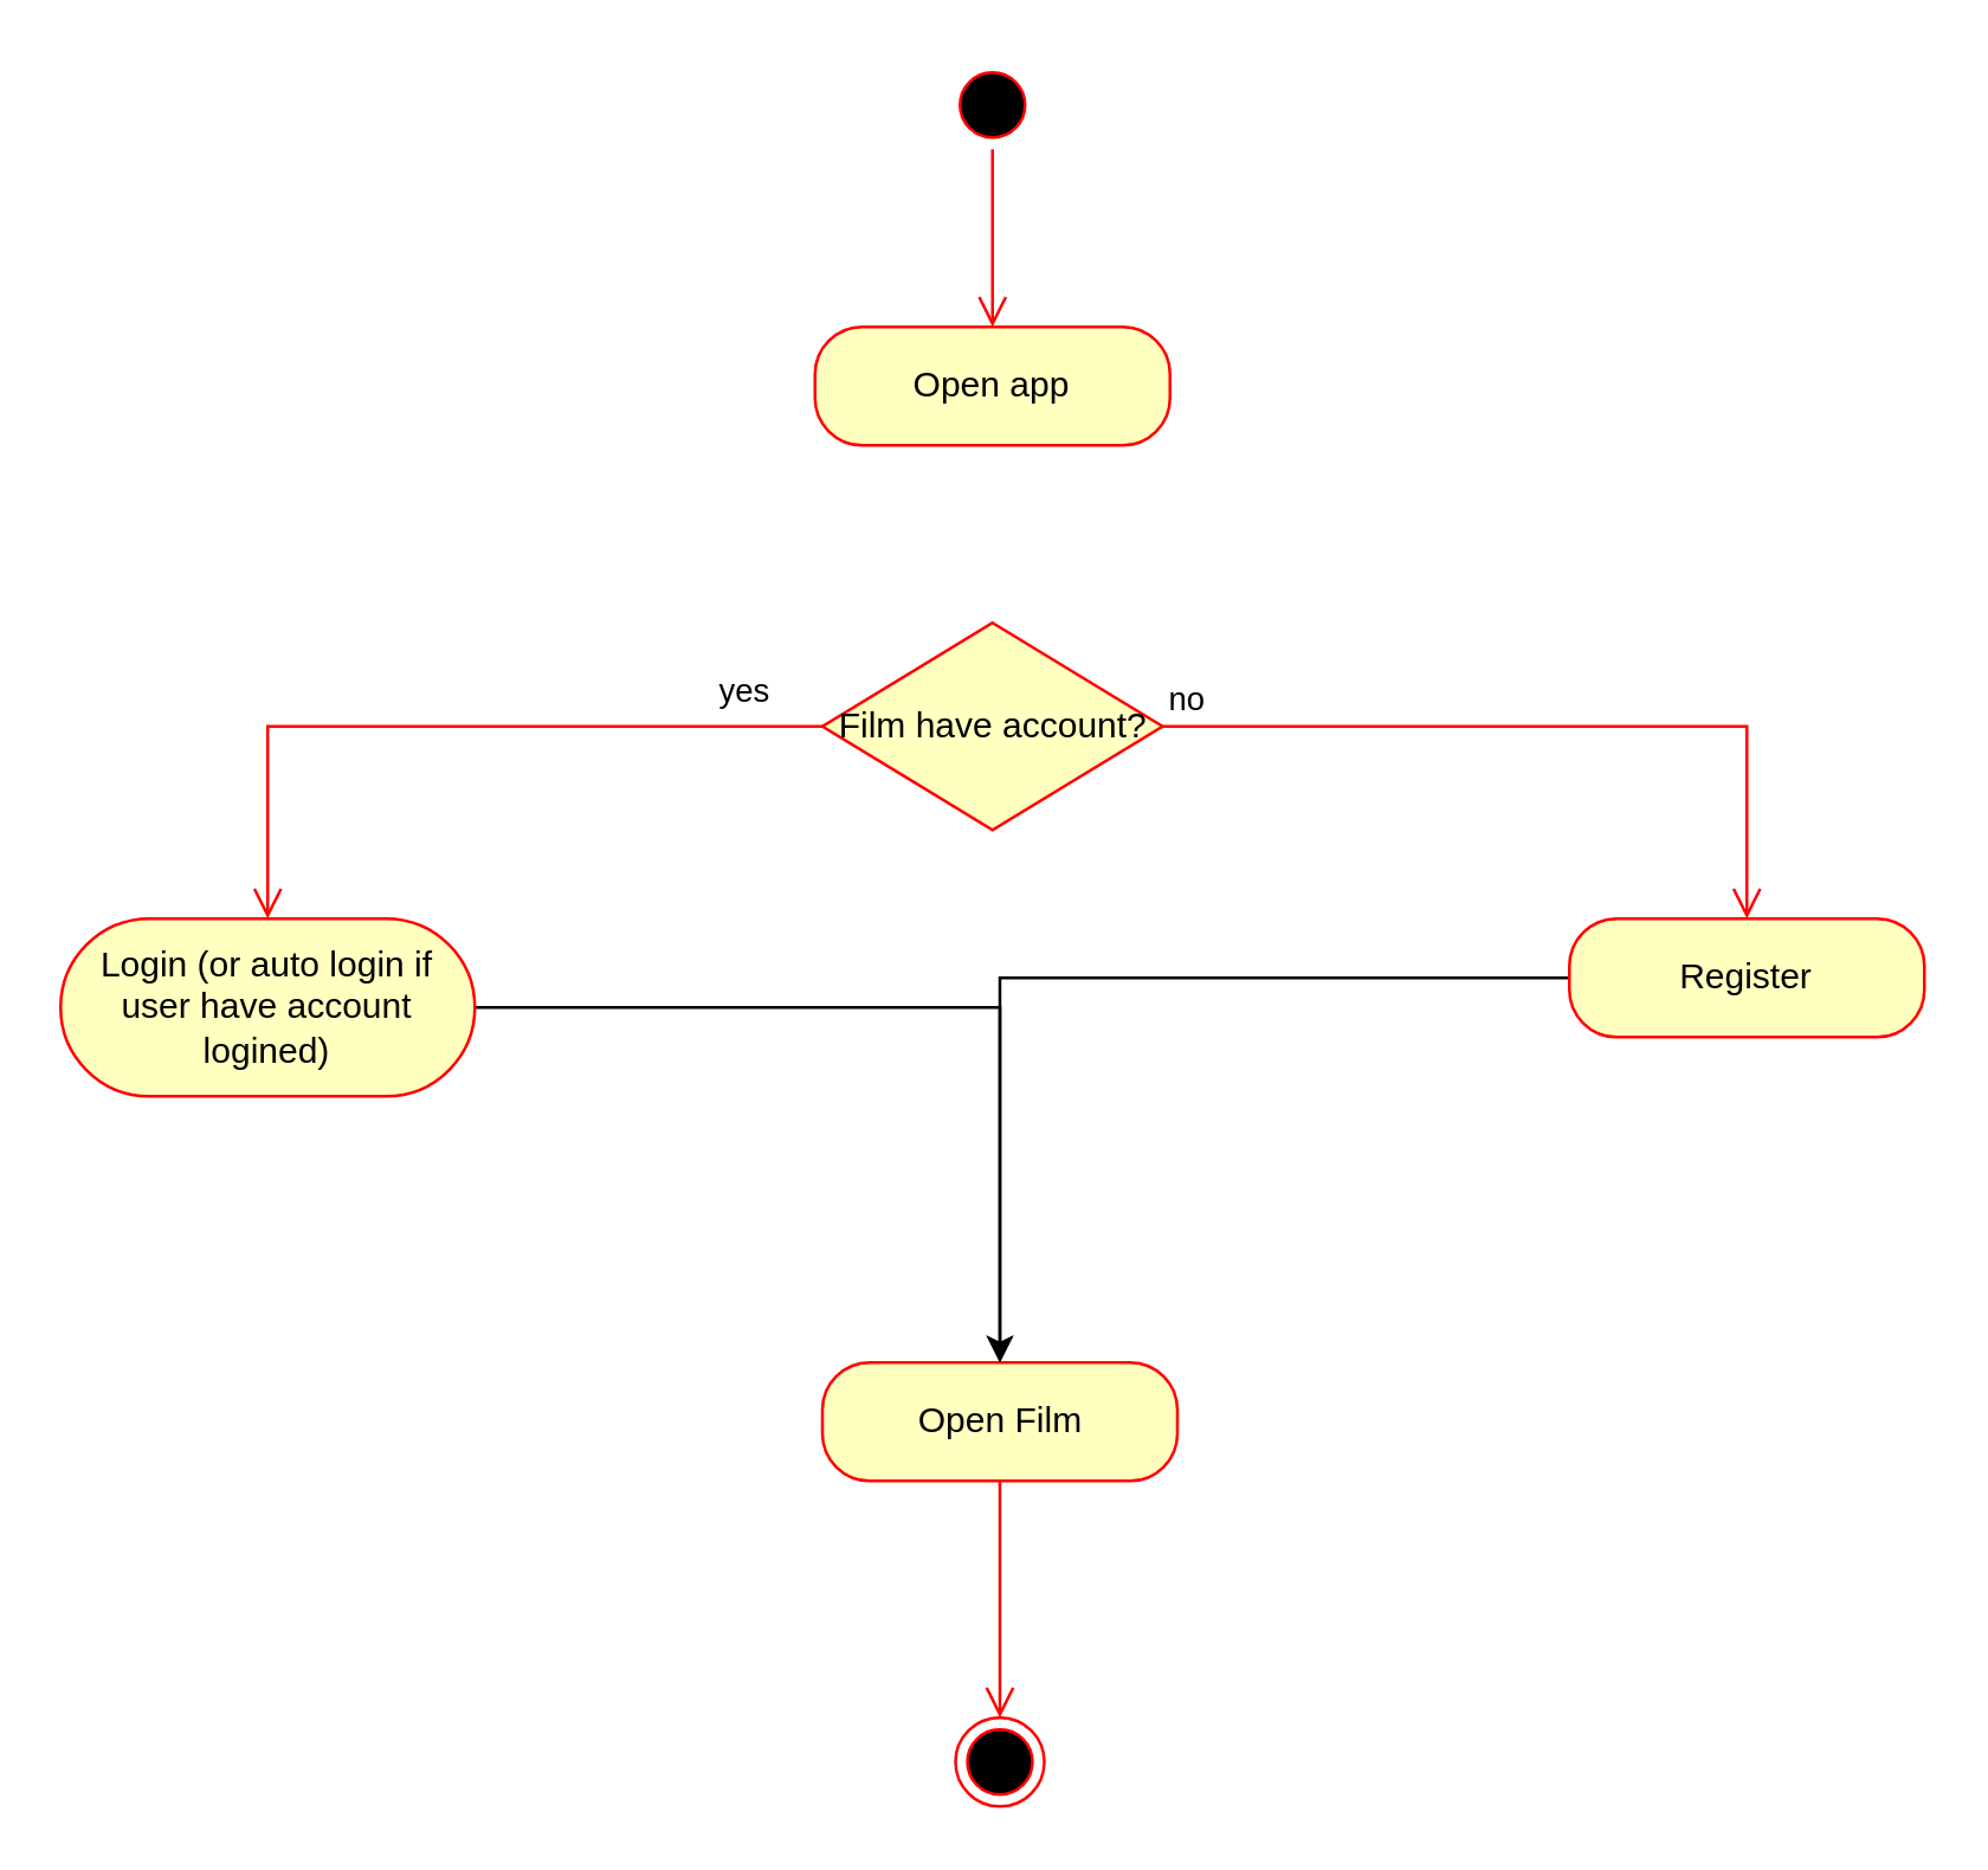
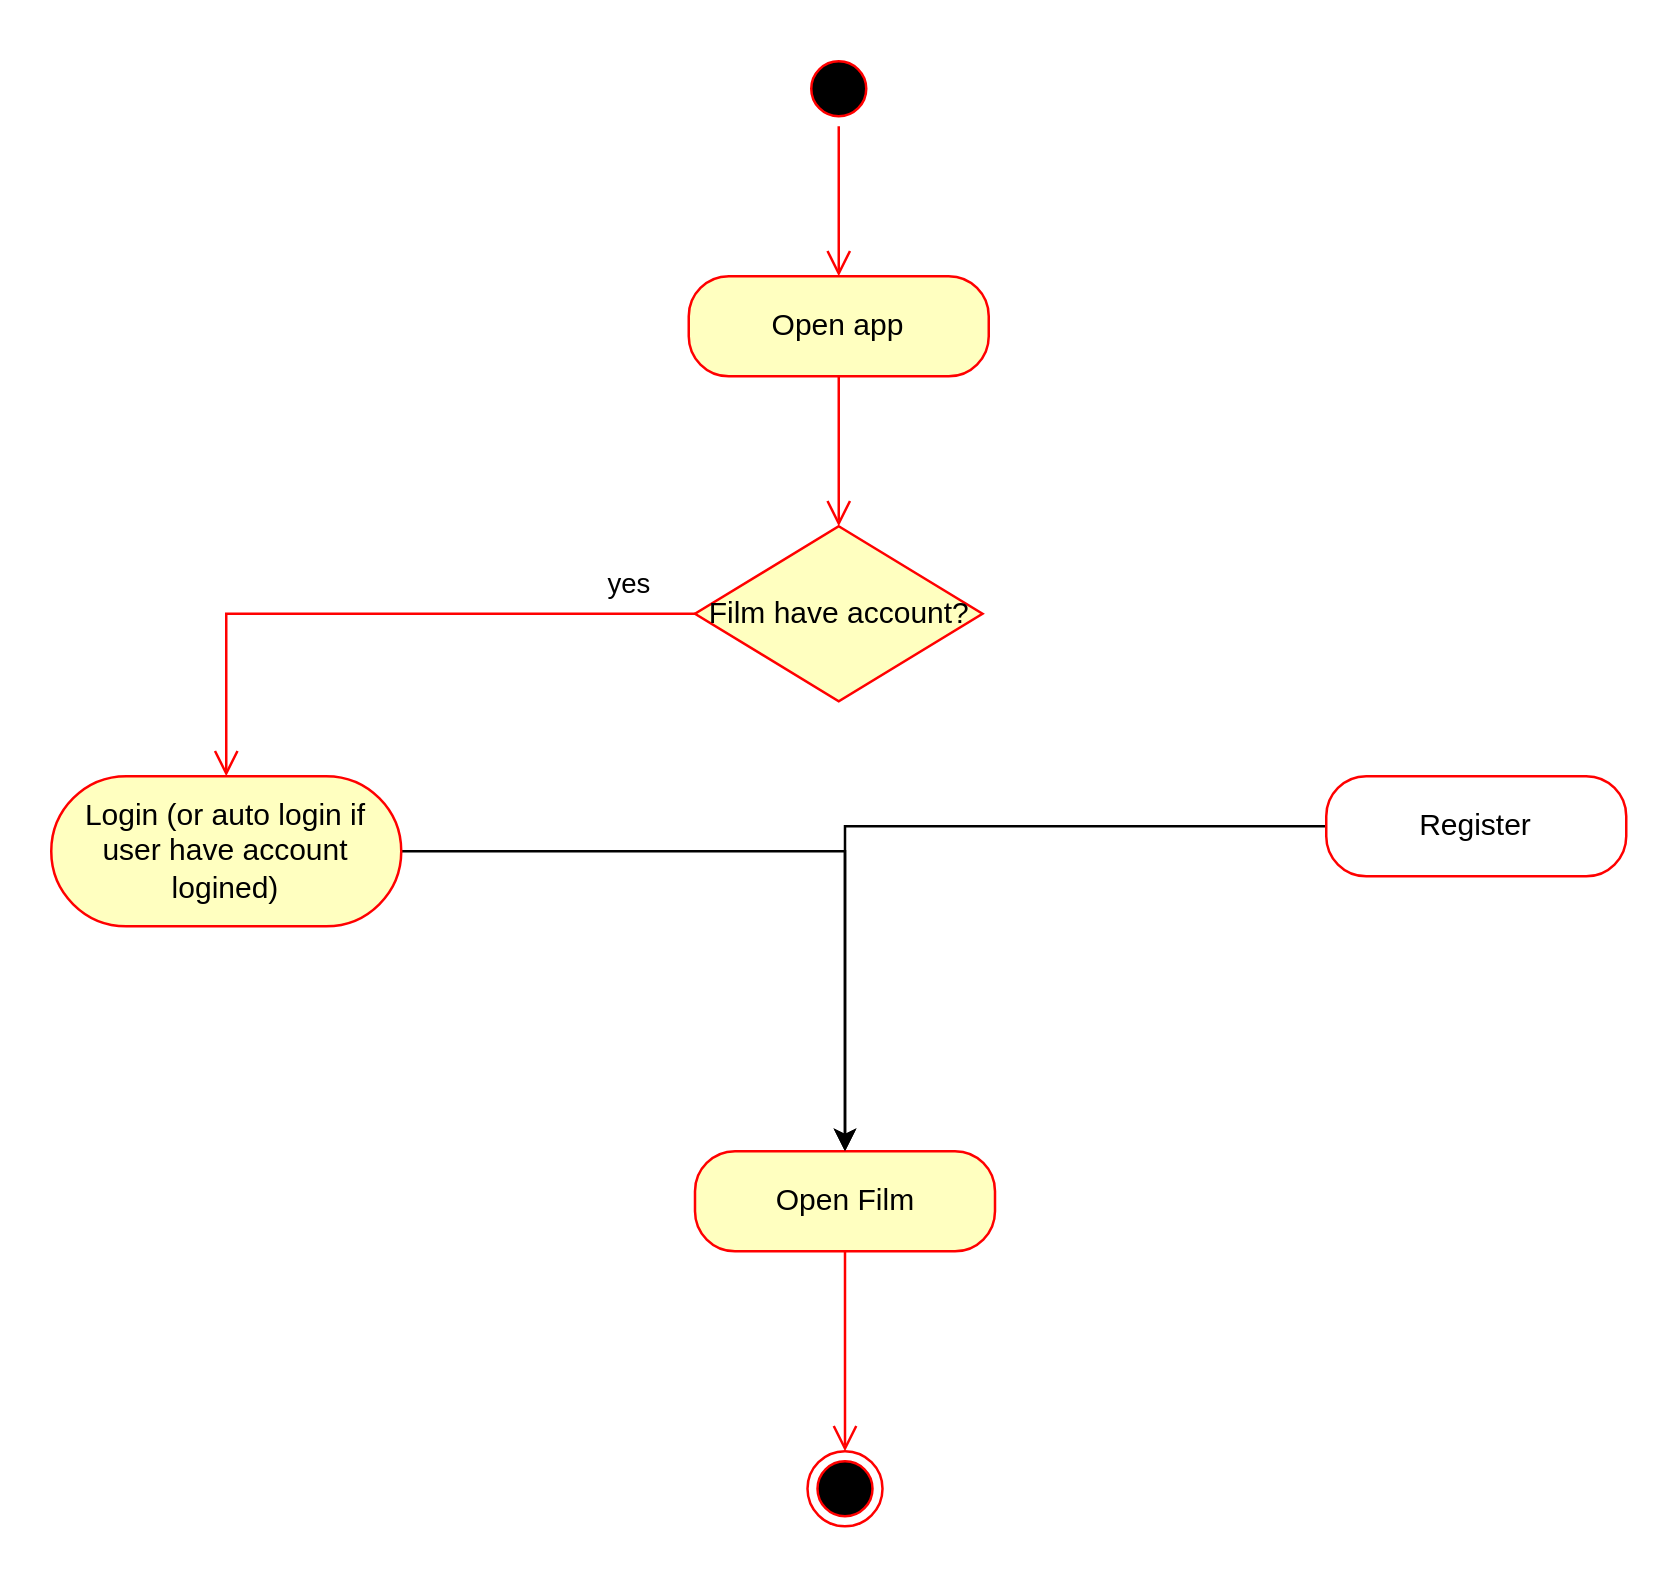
+ <mxCell id="5" value="" style="edgeStyle=orthogonalEdgeStyle;html=1;verticalAlign=bottom;endArrow=open;endSize=8;strokeColor=#ff0000;rounded=0;entryX=0.5;entryY=0;entryDx=0;entryDy=0;" parent="1" source="4" target="6" edge="1"><mxGeometry relative="1" as="geometry"><mxPoint x="335" y="210" as="targetPoint" /></mxGeometry></mxCell>
- <mxCell id="7" value="no" style="edgeStyle=orthogonalEdgeStyle;html=1;align=left;verticalAlign=bottom;endArrow=open;endSize=8;strokeColor=#ff0000;rounded=0;" parent="1" source="6" target="14" edge="1"><mxGeometry x="-1" relative="1" as="geometry"><mxPoint x="490" y="245" as="targetPoint" /></mxGeometry></mxCell>
- <mxCell id="14" value="Register" style="rounded=1;whiteSpace=wrap;html=1;arcSize=40;fontColor=#000000;fillColor=#ffffc0;strokeColor=#ff0000;" parent="1" vertex="1"><mxGeometry x="530" y="310" width="120" height="40" as="geometry" /></mxCell>
+ <mxCell id="14" value="Register" style="rounded=1;whiteSpace=wrap;html=1;arcSize=40;fontColor=#000000;fillColor=#ffffff;strokeColor=#ff0000;" parent="1" vertex="1"><mxGeometry x="530" y="310" width="120" height="40" as="geometry" /></mxCell>
